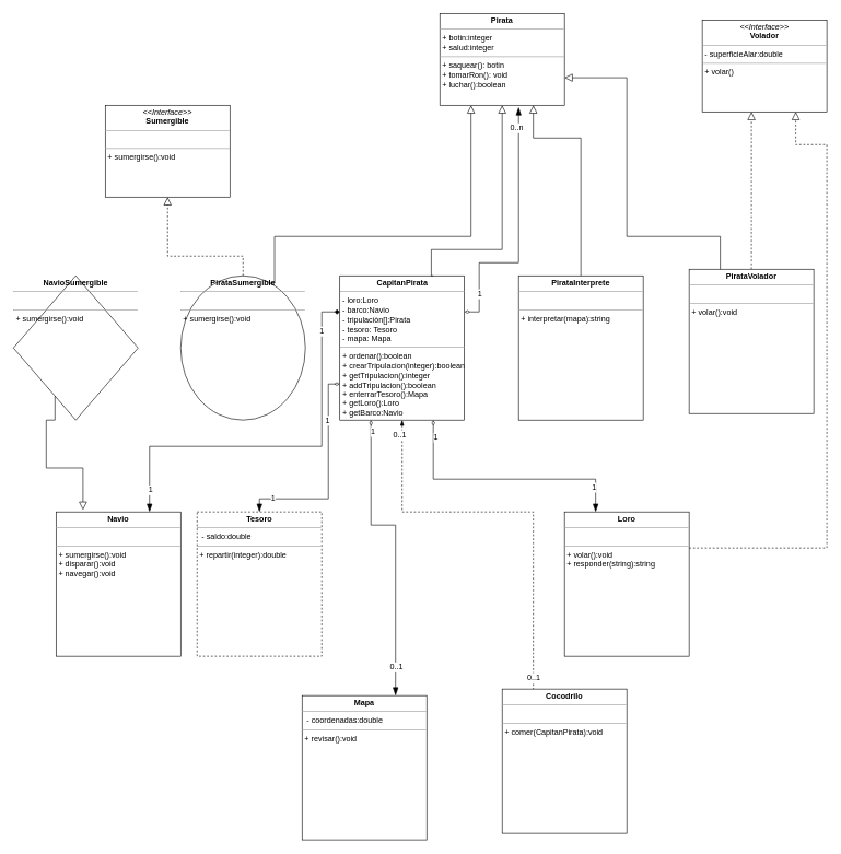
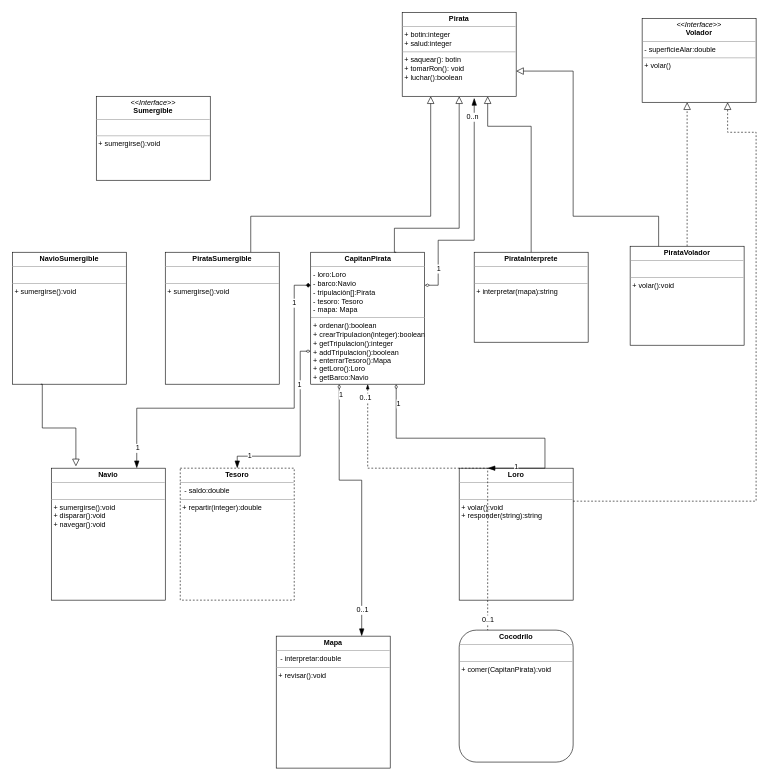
- <mxCell id="12" style="edgeStyle=orthogonalEdgeStyle;rounded=0;html=1;dashed=1;labelBackgroundColor=none;startFill=0;endArrow=block;endFill=0;endSize=10;fontFamily=Verdana;fontSize=10;entryX=0.5;entryY=1;entryDx=0;entryDy=0;exitX=0.5;exitY=0;exitDx=0;exitDy=0;" edge="1" parent="1" source="10" target="9"><mxGeometry relative="1" as="geometry"><Array as="points"><mxPoint x="370" y="390" /><mxPoint x="255" y="390" /></Array><mxPoint x="320" y="420" as="sourcePoint" /><mxPoint x="408" y="317" as="targetPoint" /></mxGeometry></mxCell>
- <mxCell id="5" value="&lt;p style=&quot;margin: 0px ; margin-top: 4px ; text-align: center&quot;&gt;&lt;b&gt;PirataVolador&lt;/b&gt;&lt;/p&gt;&lt;hr size=&quot;1&quot;&gt;&lt;p style=&quot;margin: 0px ; margin-left: 4px&quot;&gt;&amp;nbsp;&lt;/p&gt;&lt;hr size=&quot;1&quot;&gt;&lt;p style=&quot;margin: 0px ; margin-left: 4px&quot;&gt;+ volar():void&lt;br&gt;&lt;/p&gt;" style="verticalAlign=top;align=left;overflow=fill;fontSize=12;fontFamily=Helvetica;html=1;rounded=0;shadow=0;comic=0;labelBackgroundColor=none;strokeWidth=1" parent="1" vertex="1"><mxGeometry x="1050" y="410" width="190" height="220" as="geometry" /></mxCell>
+ <mxCell id="5" value="&lt;p style=&quot;margin: 0px ; margin-top: 4px ; text-align: center&quot;&gt;&lt;b&gt;PirataVolador&lt;/b&gt;&lt;/p&gt;&lt;hr size=&quot;1&quot;&gt;&lt;p style=&quot;margin: 0px ; margin-left: 4px&quot;&gt;&amp;nbsp;&lt;/p&gt;&lt;hr size=&quot;1&quot;&gt;&lt;p style=&quot;margin: 0px ; margin-left: 4px&quot;&gt;+ volar():void&lt;br&gt;&lt;/p&gt;" style="verticalAlign=top;align=left;overflow=fill;fontSize=12;fontFamily=Helvetica;html=1;rounded=0;shadow=0;comic=0;labelBackgroundColor=none;strokeWidth=1" parent="1" vertex="1"><mxGeometry x="1050" y="410" width="190" height="165" as="geometry" /></mxCell>
- <mxCell id="13" value="&lt;p style=&quot;margin: 0px ; margin-top: 4px ; text-align: center&quot;&gt;&lt;b&gt;NavioSumergible&lt;/b&gt;&lt;/p&gt;&lt;hr size=&quot;1&quot;&gt;&lt;p style=&quot;margin: 0px ; margin-left: 4px&quot;&gt;&amp;nbsp;&lt;/p&gt;&lt;hr size=&quot;1&quot;&gt;&lt;p style=&quot;margin: 0px ; margin-left: 4px&quot;&gt;+ sumergirse():void&lt;br&gt;&lt;/p&gt;" style="rhombus;verticalAlign=top;align=left;overflow=fill;fontSize=12;fontFamily=Helvetica;html=1;shadow=0;comic=0;labelBackgroundColor=none;strokeWidth=1;" vertex="1" parent="1"><mxGeometry x="20" y="420" width="190" height="220" as="geometry" /></mxCell>
+ <mxCell id="13" value="&lt;p style=&quot;margin: 0px ; margin-top: 4px ; text-align: center&quot;&gt;&lt;b&gt;NavioSumergible&lt;/b&gt;&lt;/p&gt;&lt;hr size=&quot;1&quot;&gt;&lt;p style=&quot;margin: 0px ; margin-left: 4px&quot;&gt;&amp;nbsp;&lt;/p&gt;&lt;hr size=&quot;1&quot;&gt;&lt;p style=&quot;margin: 0px ; margin-left: 4px&quot;&gt;+ sumergirse():void&lt;br&gt;&lt;/p&gt;" style="verticalAlign=top;align=left;overflow=fill;fontSize=12;fontFamily=Helvetica;html=1;rounded=0;shadow=0;comic=0;labelBackgroundColor=none;strokeWidth=1" vertex="1" parent="1"><mxGeometry x="20" y="420" width="190" height="220" as="geometry" /></mxCell>
- <mxCell id="10" value="&lt;p style=&quot;margin: 0px ; margin-top: 4px ; text-align: center&quot;&gt;&lt;b&gt;PirataSumergible&lt;/b&gt;&lt;/p&gt;&lt;hr size=&quot;1&quot;&gt;&lt;p style=&quot;margin: 0px ; margin-left: 4px&quot;&gt;&amp;nbsp;&lt;/p&gt;&lt;hr size=&quot;1&quot;&gt;&lt;p style=&quot;margin: 0px ; margin-left: 4px&quot;&gt;+ sumergirse():void&lt;br&gt;&lt;/p&gt;" style="ellipse;verticalAlign=top;align=left;overflow=fill;fontSize=12;fontFamily=Helvetica;html=1;shadow=0;comic=0;labelBackgroundColor=none;strokeWidth=1;" vertex="1" parent="1"><mxGeometry x="275" y="420" width="190" height="220" as="geometry" /></mxCell>
+ <mxCell id="10" value="&lt;p style=&quot;margin: 0px ; margin-top: 4px ; text-align: center&quot;&gt;&lt;b&gt;PirataSumergible&lt;/b&gt;&lt;/p&gt;&lt;hr size=&quot;1&quot;&gt;&lt;p style=&quot;margin: 0px ; margin-left: 4px&quot;&gt;&amp;nbsp;&lt;/p&gt;&lt;hr size=&quot;1&quot;&gt;&lt;p style=&quot;margin: 0px ; margin-left: 4px&quot;&gt;+ sumergirse():void&lt;br&gt;&lt;/p&gt;" style="verticalAlign=top;align=left;overflow=fill;fontSize=12;fontFamily=Helvetica;html=1;rounded=0;shadow=0;comic=0;labelBackgroundColor=none;strokeWidth=1" vertex="1" parent="1"><mxGeometry x="275" y="420" width="190" height="220" as="geometry" /></mxCell>
- <mxCell id="35" value="&lt;p style=&quot;margin: 0px ; margin-top: 4px ; text-align: center&quot;&gt;&lt;b&gt;PirataInterprete&lt;/b&gt;&lt;/p&gt;&lt;hr size=&quot;1&quot;&gt;&lt;p style=&quot;margin: 0px ; margin-left: 4px&quot;&gt;&amp;nbsp;&lt;/p&gt;&lt;hr size=&quot;1&quot;&gt;&lt;p style=&quot;margin: 0px ; margin-left: 4px&quot;&gt;+ interpretar(mapa):string&lt;br&gt;&lt;/p&gt;" style="verticalAlign=top;align=left;overflow=fill;fontSize=12;fontFamily=Helvetica;html=1;rounded=0;shadow=0;comic=0;labelBackgroundColor=none;strokeWidth=1" vertex="1" parent="1"><mxGeometry x="790" y="420" width="190" height="220" as="geometry" /></mxCell>
+ <mxCell id="35" value="&lt;p style=&quot;margin: 0px ; margin-top: 4px ; text-align: center&quot;&gt;&lt;b&gt;PirataInterprete&lt;/b&gt;&lt;/p&gt;&lt;hr size=&quot;1&quot;&gt;&lt;p style=&quot;margin: 0px ; margin-left: 4px&quot;&gt;&amp;nbsp;&lt;/p&gt;&lt;hr size=&quot;1&quot;&gt;&lt;p style=&quot;margin: 0px ; margin-left: 4px&quot;&gt;+ interpretar(mapa):string&lt;br&gt;&lt;/p&gt;" style="verticalAlign=top;align=left;overflow=fill;fontSize=12;fontFamily=Helvetica;html=1;rounded=0;shadow=0;comic=0;labelBackgroundColor=none;strokeWidth=1" vertex="1" parent="1"><mxGeometry x="790" y="420" width="190" height="150" as="geometry" /></mxCell>
- <mxCell id="14" value="&lt;p style=&quot;margin: 0px ; margin-top: 4px ; text-align: center&quot;&gt;&lt;b&gt;Loro&lt;/b&gt;&lt;/p&gt;&lt;hr size=&quot;1&quot;&gt;&lt;p style=&quot;margin: 0px ; margin-left: 4px&quot;&gt;&amp;nbsp;&lt;/p&gt;&lt;hr size=&quot;1&quot;&gt;&lt;p style=&quot;margin: 0px ; margin-left: 4px&quot;&gt;+ volar():void&lt;br&gt;&lt;/p&gt;&lt;p style=&quot;margin: 0px ; margin-left: 4px&quot;&gt;+ responder(string):string&lt;/p&gt;" style="verticalAlign=top;align=left;overflow=fill;fontSize=12;fontFamily=Helvetica;html=1;rounded=0;shadow=0;comic=0;labelBackgroundColor=none;strokeWidth=1" vertex="1" parent="1"><mxGeometry x="860" y="780" width="190" height="220" as="geometry" /></mxCell>
+ <mxCell id="14" value="&lt;p style=&quot;margin: 0px ; margin-top: 4px ; text-align: center&quot;&gt;&lt;b&gt;Loro&lt;/b&gt;&lt;/p&gt;&lt;hr size=&quot;1&quot;&gt;&lt;p style=&quot;margin: 0px ; margin-left: 4px&quot;&gt;&amp;nbsp;&lt;/p&gt;&lt;hr size=&quot;1&quot;&gt;&lt;p style=&quot;margin: 0px ; margin-left: 4px&quot;&gt;+ volar():void&lt;br&gt;&lt;/p&gt;&lt;p style=&quot;margin: 0px ; margin-left: 4px&quot;&gt;+ responder(string):string&lt;/p&gt;" style="verticalAlign=top;align=left;overflow=fill;fontSize=12;fontFamily=Helvetica;html=1;rounded=0;shadow=0;comic=0;labelBackgroundColor=none;strokeWidth=1" vertex="1" parent="1"><mxGeometry x="765" y="780" width="190" height="220" as="geometry" /></mxCell>
- <mxCell id="25" value="&lt;p style=&quot;margin: 0px ; margin-top: 4px ; text-align: center&quot;&gt;&lt;b&gt;Mapa&lt;/b&gt;&lt;/p&gt;&lt;hr size=&quot;1&quot;&gt;&lt;p style=&quot;margin: 0px ; margin-left: 4px&quot;&gt;&amp;nbsp;- coordenadas:double&lt;/p&gt;&lt;hr size=&quot;1&quot;&gt;&lt;p style=&quot;margin: 0px ; margin-left: 4px&quot;&gt;+ revisar():void&lt;/p&gt;" style="verticalAlign=top;align=left;overflow=fill;fontSize=12;fontFamily=Helvetica;html=1;rounded=0;shadow=0;comic=0;labelBackgroundColor=none;strokeWidth=1" vertex="1" parent="1"><mxGeometry x="460" y="1060" width="190" height="220" as="geometry" /></mxCell>
+ <mxCell id="25" value="&lt;p style=&quot;margin: 0px ; margin-top: 4px ; text-align: center&quot;&gt;&lt;b&gt;Mapa&lt;/b&gt;&lt;/p&gt;&lt;hr size=&quot;1&quot;&gt;&lt;p style=&quot;margin: 0px ; margin-left: 4px&quot;&gt;&amp;nbsp;- interpretar:double&lt;/p&gt;&lt;hr size=&quot;1&quot;&gt;&lt;p style=&quot;margin: 0px ; margin-left: 4px&quot;&gt;+ revisar():void&lt;/p&gt;" style="verticalAlign=top;align=left;overflow=fill;fontSize=12;fontFamily=Helvetica;html=1;rounded=0;shadow=0;comic=0;labelBackgroundColor=none;strokeWidth=1" vertex="1" parent="1"><mxGeometry x="460" y="1060" width="190" height="220" as="geometry" /></mxCell>
- <mxCell id="37" value="&lt;p style=&quot;margin: 0px ; margin-top: 4px ; text-align: center&quot;&gt;&lt;b&gt;Cocodrilo&lt;/b&gt;&lt;/p&gt;&lt;hr size=&quot;1&quot;&gt;&lt;p style=&quot;margin: 0px ; margin-left: 4px&quot;&gt;&amp;nbsp;&lt;/p&gt;&lt;hr size=&quot;1&quot;&gt;&lt;p style=&quot;margin: 0px ; margin-left: 4px&quot;&gt;+ comer(CapitanPirata):void&lt;br&gt;&lt;/p&gt;&lt;p style=&quot;margin: 0px ; margin-left: 4px&quot;&gt;&lt;br&gt;&lt;/p&gt;" style="verticalAlign=top;align=left;overflow=fill;fontSize=12;fontFamily=Helvetica;html=1;rounded=0;shadow=0;comic=0;labelBackgroundColor=none;strokeWidth=1" vertex="1" parent="1"><mxGeometry x="765" y="1050" width="190" height="220" as="geometry" /></mxCell>
+ <mxCell id="37" value="&lt;p style=&quot;margin: 0px ; margin-top: 4px ; text-align: center&quot;&gt;&lt;b&gt;Cocodrilo&lt;/b&gt;&lt;/p&gt;&lt;hr size=&quot;1&quot;&gt;&lt;p style=&quot;margin: 0px ; margin-left: 4px&quot;&gt;&amp;nbsp;&lt;/p&gt;&lt;hr size=&quot;1&quot;&gt;&lt;p style=&quot;margin: 0px ; margin-left: 4px&quot;&gt;+ comer(CapitanPirata):void&lt;br&gt;&lt;/p&gt;&lt;p style=&quot;margin: 0px ; margin-left: 4px&quot;&gt;&lt;br&gt;&lt;/p&gt;" style="verticalAlign=top;align=left;overflow=fill;fontSize=12;fontFamily=Helvetica;html=1;shadow=0;comic=0;labelBackgroundColor=none;strokeWidth=1;rounded=1;" vertex="1" parent="1"><mxGeometry x="765" y="1050" width="190" height="220" as="geometry" /></mxCell>
